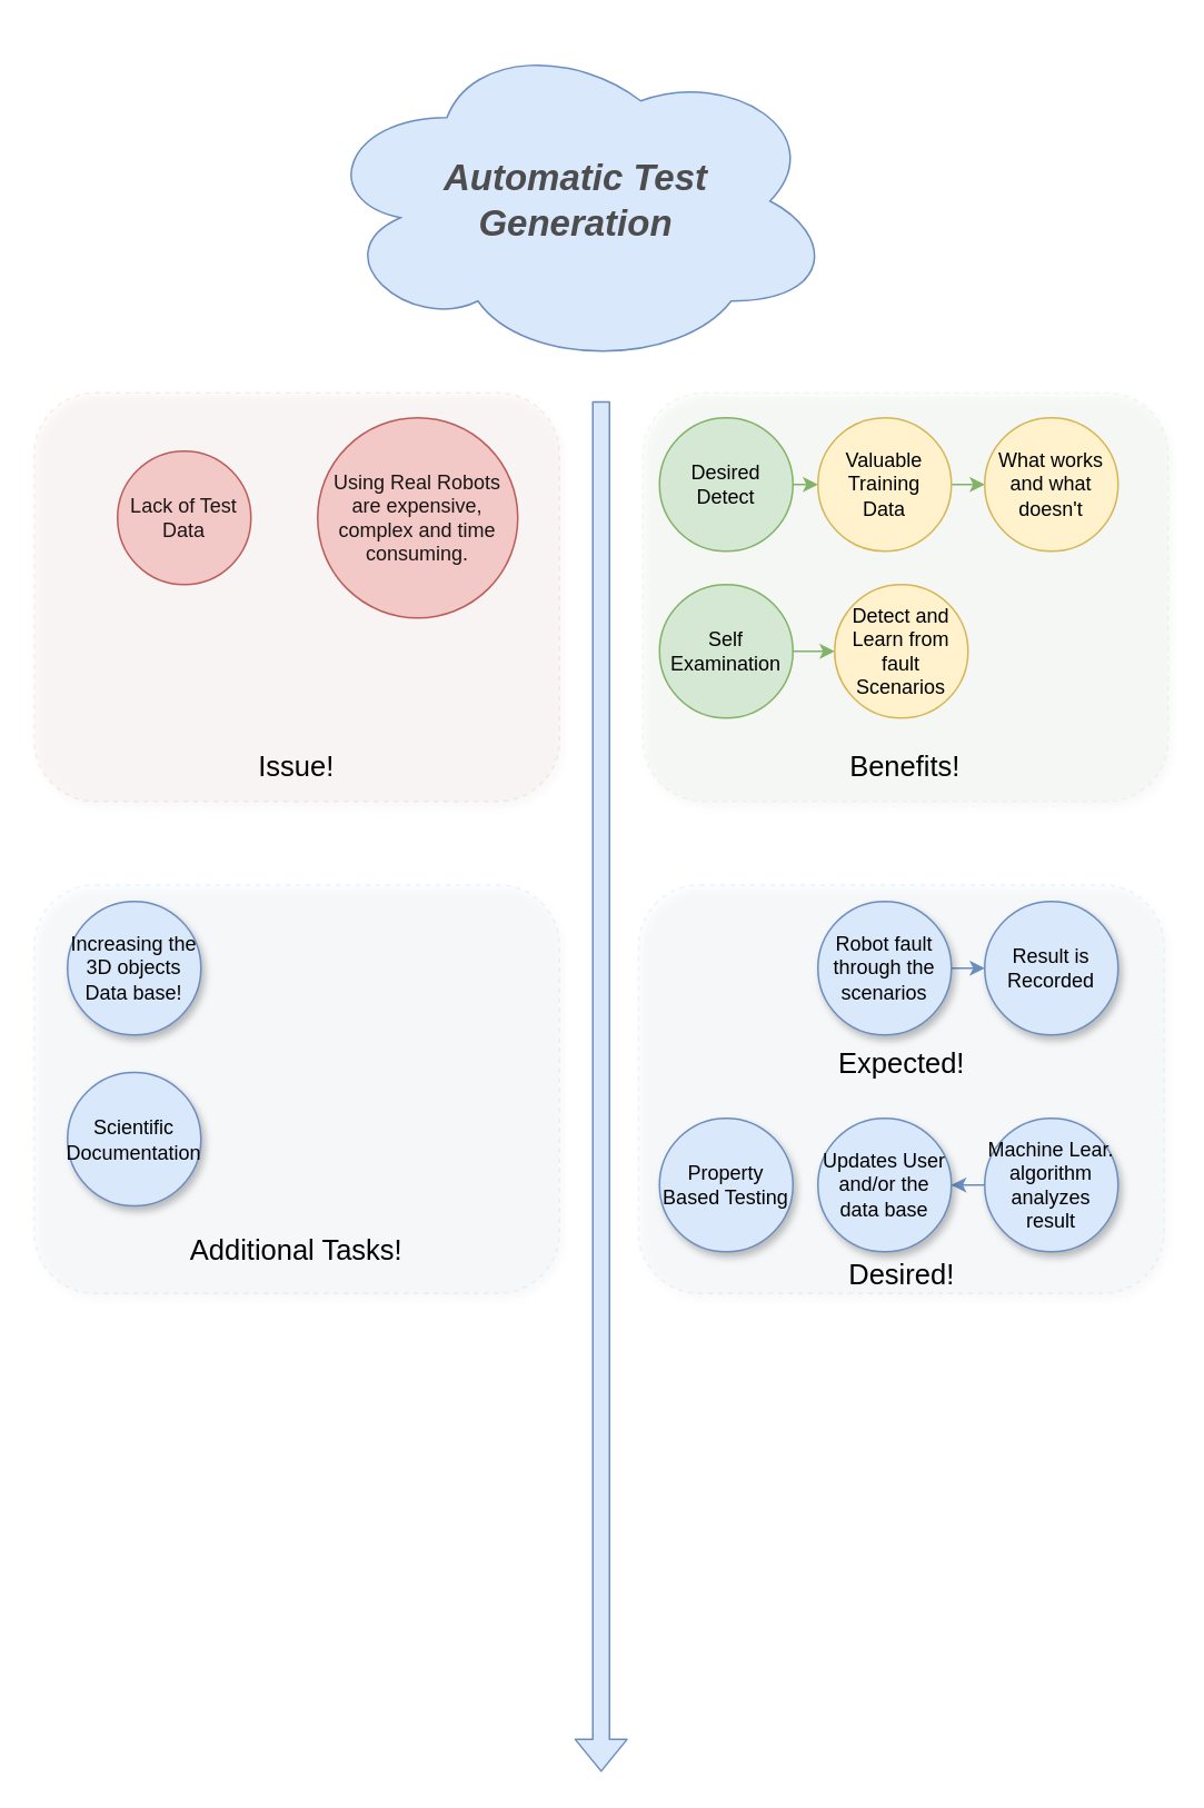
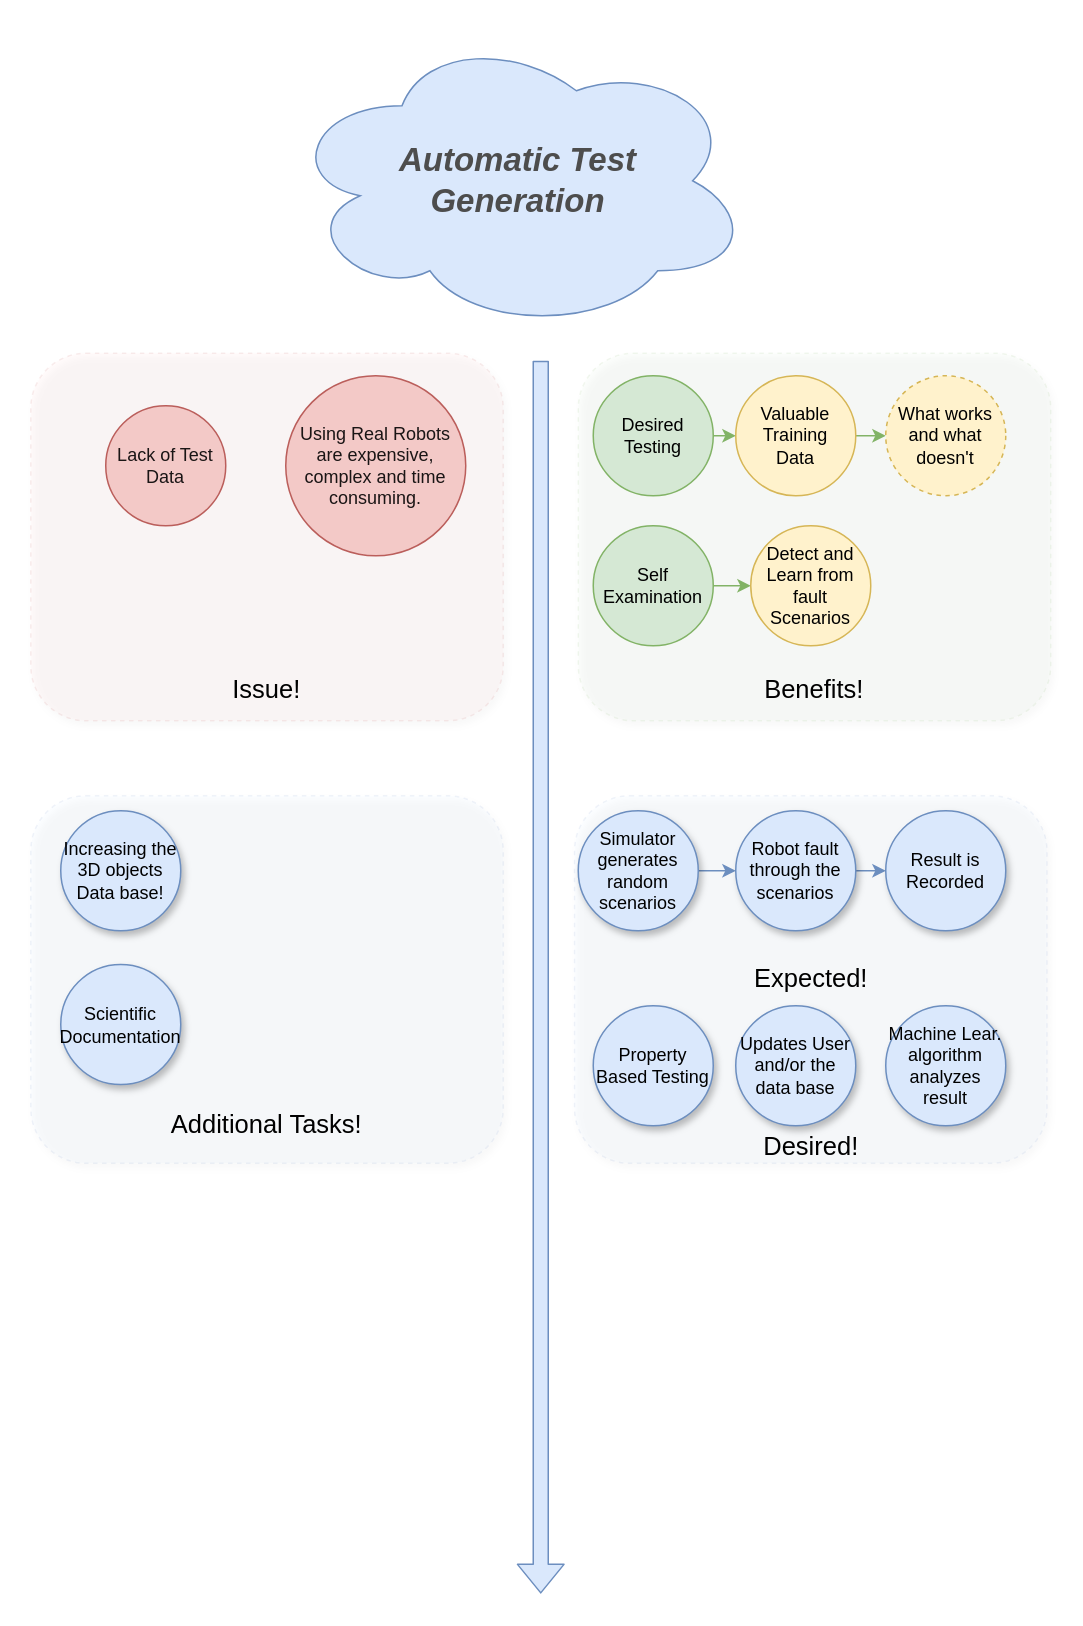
- <mxCell id="6" value="Desired Detect" style="ellipse;whiteSpace=wrap;html=1;aspect=fixed;fillColor=#d5e8d4;strokeColor=#82b366;" vertex="1" parent="1"><mxGeometry x="395" y="250" width="80" height="80" as="geometry" /></mxCell>
+ <mxCell id="6" value="Desired Testing" style="ellipse;whiteSpace=wrap;html=1;aspect=fixed;fillColor=#d5e8d4;strokeColor=#82b366;" vertex="1" parent="1"><mxGeometry x="395" y="250" width="80" height="80" as="geometry" /></mxCell>
- <mxCell id="14" value="What works and what doesn't" style="ellipse;whiteSpace=wrap;html=1;aspect=fixed;fillColor=#fff2cc;strokeColor=#d6b656;" vertex="1" parent="1"><mxGeometry x="590" y="250" width="80" height="80" as="geometry" /></mxCell>
+ <mxCell id="14" value="What works and what doesn't" style="ellipse;whiteSpace=wrap;html=1;aspect=fixed;fillColor=#fff2cc;strokeColor=#d6b656;dashed=1;" vertex="1" parent="1"><mxGeometry x="590" y="250" width="80" height="80" as="geometry" /></mxCell>
+ <mxCell id="23" value="Simulator generates random scenarios" style="ellipse;whiteSpace=wrap;html=1;aspect=fixed;shadow=1;fillColor=#dae8fc;strokeColor=#6c8ebf;" vertex="1" parent="1"><mxGeometry x="385" y="540" width="80" height="80" as="geometry" /></mxCell>
+ <mxCell id="22" style="edgeStyle=orthogonalEdgeStyle;rounded=0;orthogonalLoop=1;jettySize=auto;html=1;exitX=1;exitY=0.5;exitDx=0;exitDy=0;entryX=0;entryY=0.5;entryDx=0;entryDy=0;fillColor=#dae8fc;strokeColor=#6c8ebf;" edge="1" parent="1" source="23" target="25"><mxGeometry relative="1" as="geometry" /></mxCell>
- <mxCell id="21" value="&lt;span style=&quot;font-size: 17px&quot;&gt;Expected!&lt;/span&gt;" style="text;html=1;strokeColor=none;fillColor=none;align=center;verticalAlign=middle;whiteSpace=wrap;rounded=0;shadow=1;dashed=1;opacity=10;" vertex="1" parent="1"><mxGeometry x="433.75" y="627.5" width="212.5" height="20" as="geometry" /></mxCell>
+ <mxCell id="21" value="&lt;span style=&quot;font-size: 17px&quot;&gt;Expected!&lt;/span&gt;" style="text;html=1;strokeColor=none;fillColor=none;align=center;verticalAlign=middle;whiteSpace=wrap;rounded=0;shadow=1;dashed=1;opacity=10;" vertex="1" parent="1"><mxGeometry x="433.75" y="642.5" width="212.5" height="20" as="geometry" /></mxCell>
- <mxCell id="27" style="edgeStyle=orthogonalEdgeStyle;rounded=0;orthogonalLoop=1;jettySize=auto;html=1;exitX=0;exitY=0.5;exitDx=0;exitDy=0;fillColor=#dae8fc;strokeColor=#6c8ebf;" edge="1" parent="1" source="28" target="29"><mxGeometry relative="1" as="geometry" /></mxCell>
